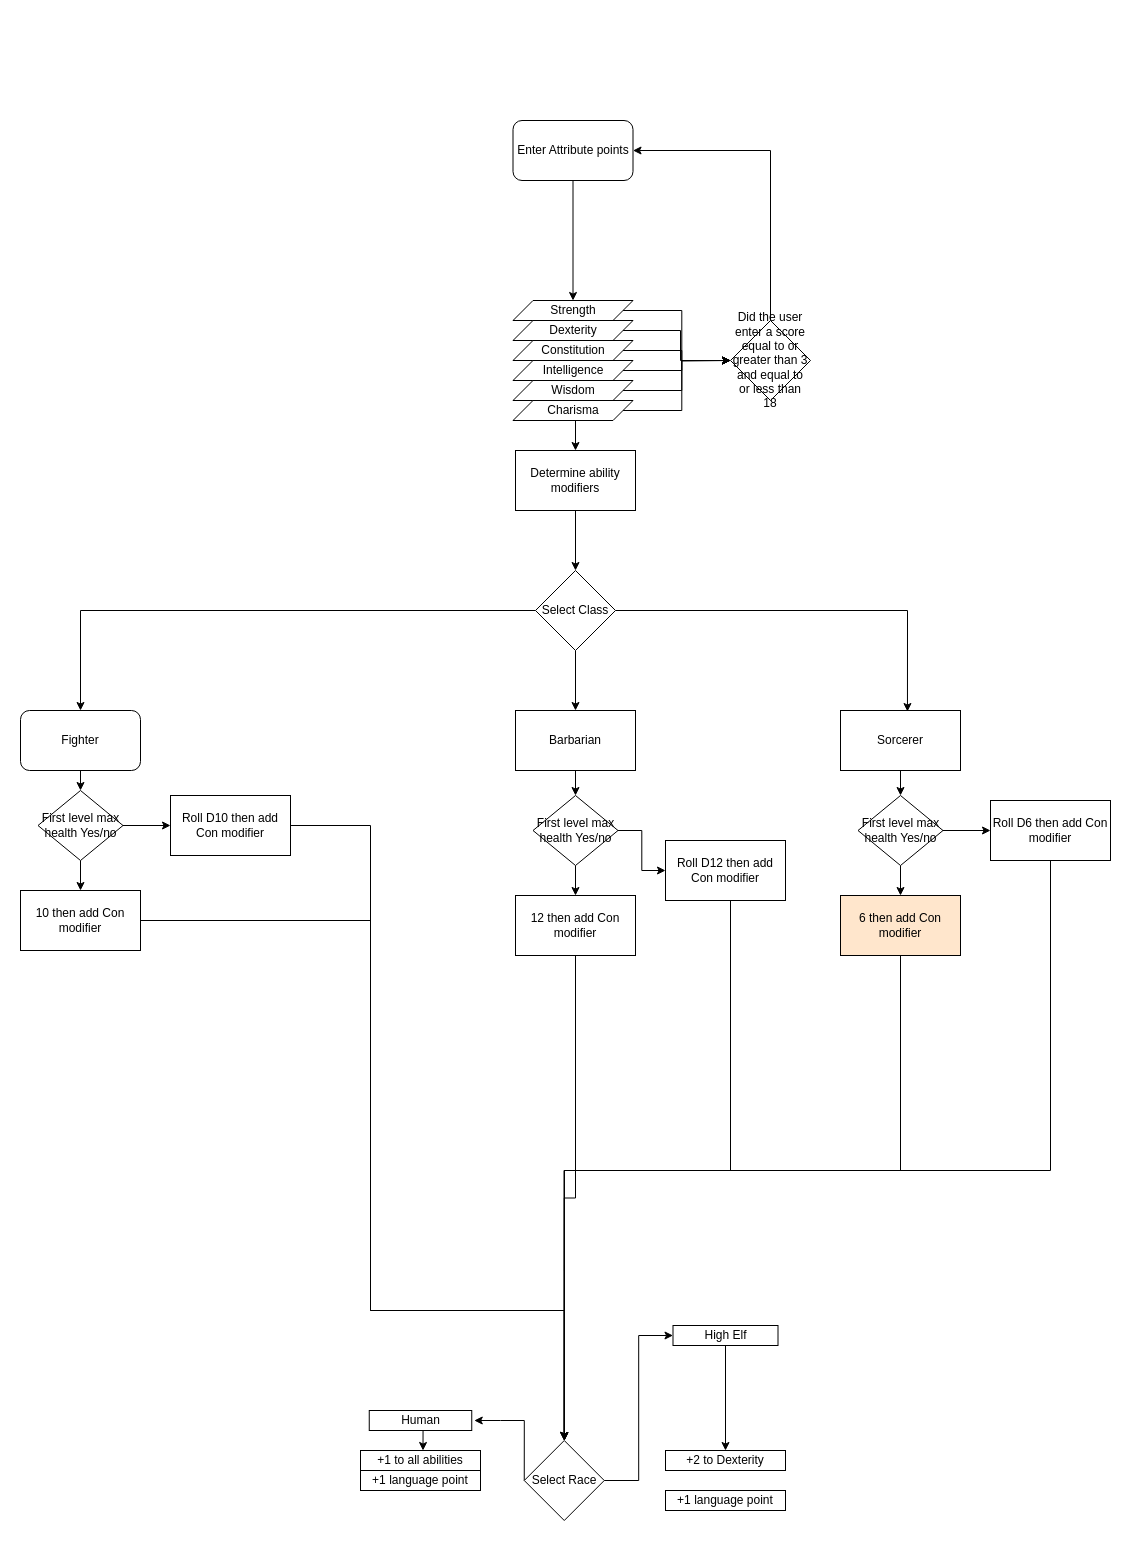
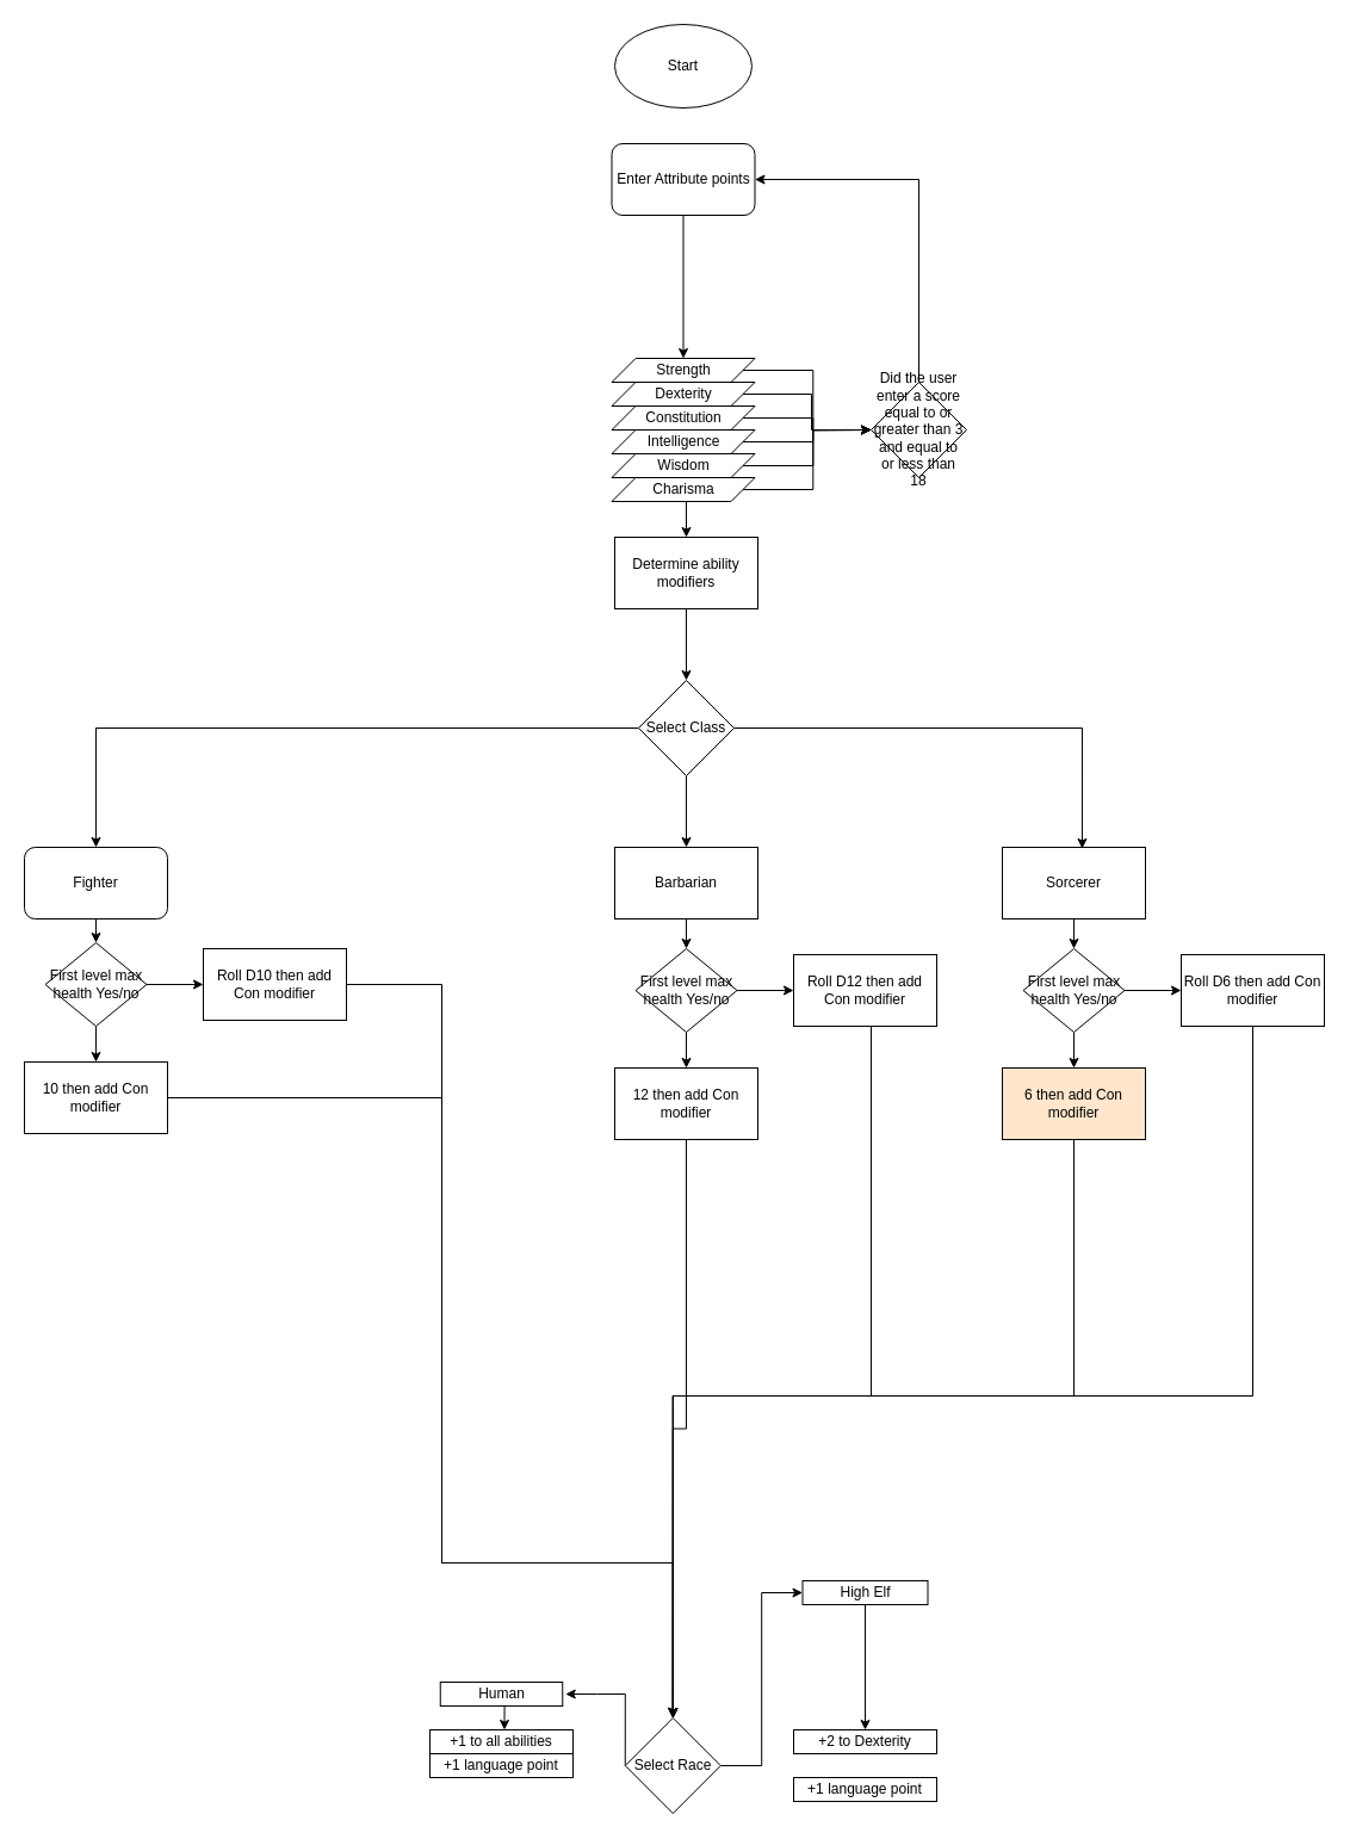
+ <mxCell id="4" value="Start" style="ellipse;whiteSpace=wrap;html=1;" vertex="1" parent="1"><mxGeometry x="515" y="20" width="115" height="70" as="geometry" /></mxCell>
- <mxCell id="48" value="Roll D12 then add Con modifier" style="rounded=0;whiteSpace=wrap;html=1;" vertex="1" parent="1"><mxGeometry x="665" y="840" width="120" height="60" as="geometry" /></mxCell>
+ <mxCell id="48" value="Roll D12 then add Con modifier" style="rounded=0;whiteSpace=wrap;html=1;" vertex="1" parent="1"><mxGeometry x="665" y="800" width="120" height="60" as="geometry" /></mxCell>
